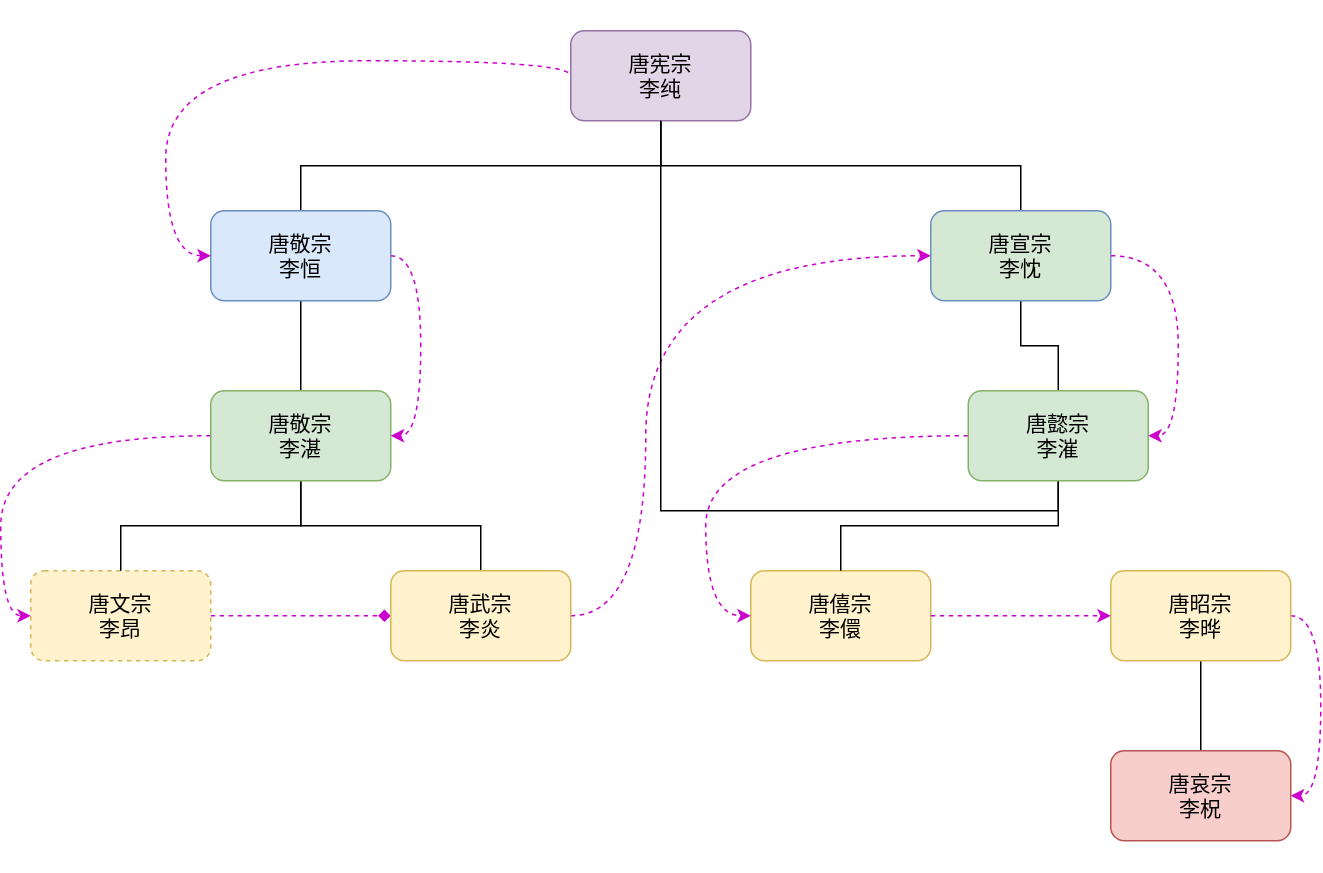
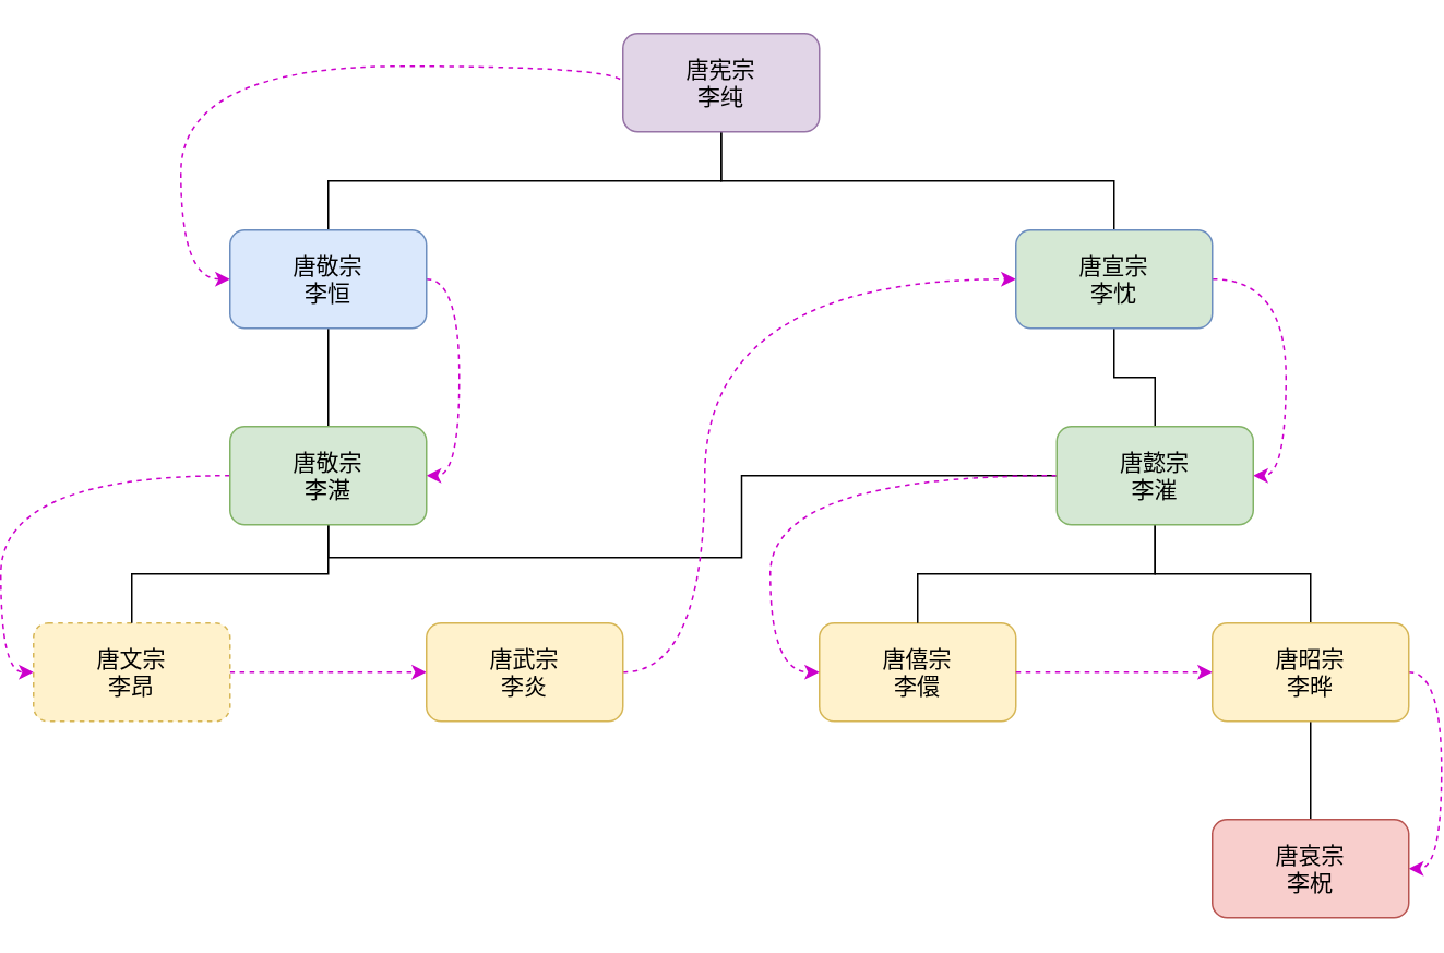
- <mxCell id="21" style="edgeStyle=orthogonalEdgeStyle;rounded=0;orthogonalLoop=1;jettySize=auto;html=1;exitX=0.5;exitY=1;exitDx=0;exitDy=0;fontSize=14;endArrow=none;endFill=0;" edge="1" parent="1" source="23" target="4"><mxGeometry relative="1" as="geometry" /></mxCell>
+ <mxCell id="21" style="edgeStyle=orthogonalEdgeStyle;rounded=0;orthogonalLoop=1;jettySize=auto;html=1;exitX=0.5;exitY=1;exitDx=0;exitDy=0;entryX=0.5;entryY=0;entryDx=0;entryDy=0;fontSize=14;endArrow=none;endFill=0;" edge="1" parent="1" source="23" target="26"><mxGeometry relative="1" as="geometry" /></mxCell>
- <mxCell id="11" style="edgeStyle=orthogonalEdgeStyle;rounded=0;orthogonalLoop=1;jettySize=auto;html=1;exitX=0.5;exitY=1;exitDx=0;exitDy=0;entryX=0.5;entryY=0;entryDx=0;entryDy=0;fontSize=14;endArrow=none;endFill=0;" edge="1" parent="1" source="13" target="15"><mxGeometry relative="1" as="geometry" /></mxCell>
+ <mxCell id="11" style="edgeStyle=orthogonalEdgeStyle;rounded=0;orthogonalLoop=1;jettySize=auto;html=1;exitX=0.5;exitY=1;exitDx=0;exitDy=0;fontSize=14;endArrow=none;endFill=0;" edge="1" parent="1" source="13" target="23"><mxGeometry relative="1" as="geometry" /></mxCell>
- <mxCell id="8" style="edgeStyle=orthogonalEdgeStyle;curved=1;rounded=0;orthogonalLoop=1;jettySize=auto;html=1;exitX=1;exitY=0.5;exitDx=0;exitDy=0;entryX=0;entryY=0.5;entryDx=0;entryDy=0;dashed=1;strokeColor=#CC00CC;endArrow=diamond;" edge="1" parent="1" source="9" target="15"><mxGeometry relative="1" as="geometry" /></mxCell>
+ <mxCell id="8" style="edgeStyle=orthogonalEdgeStyle;curved=1;rounded=0;orthogonalLoop=1;jettySize=auto;html=1;exitX=1;exitY=0.5;exitDx=0;exitDy=0;entryX=0;entryY=0.5;entryDx=0;entryDy=0;dashed=1;strokeColor=#CC00CC;" edge="1" parent="1" source="9" target="15"><mxGeometry relative="1" as="geometry" /></mxCell>
